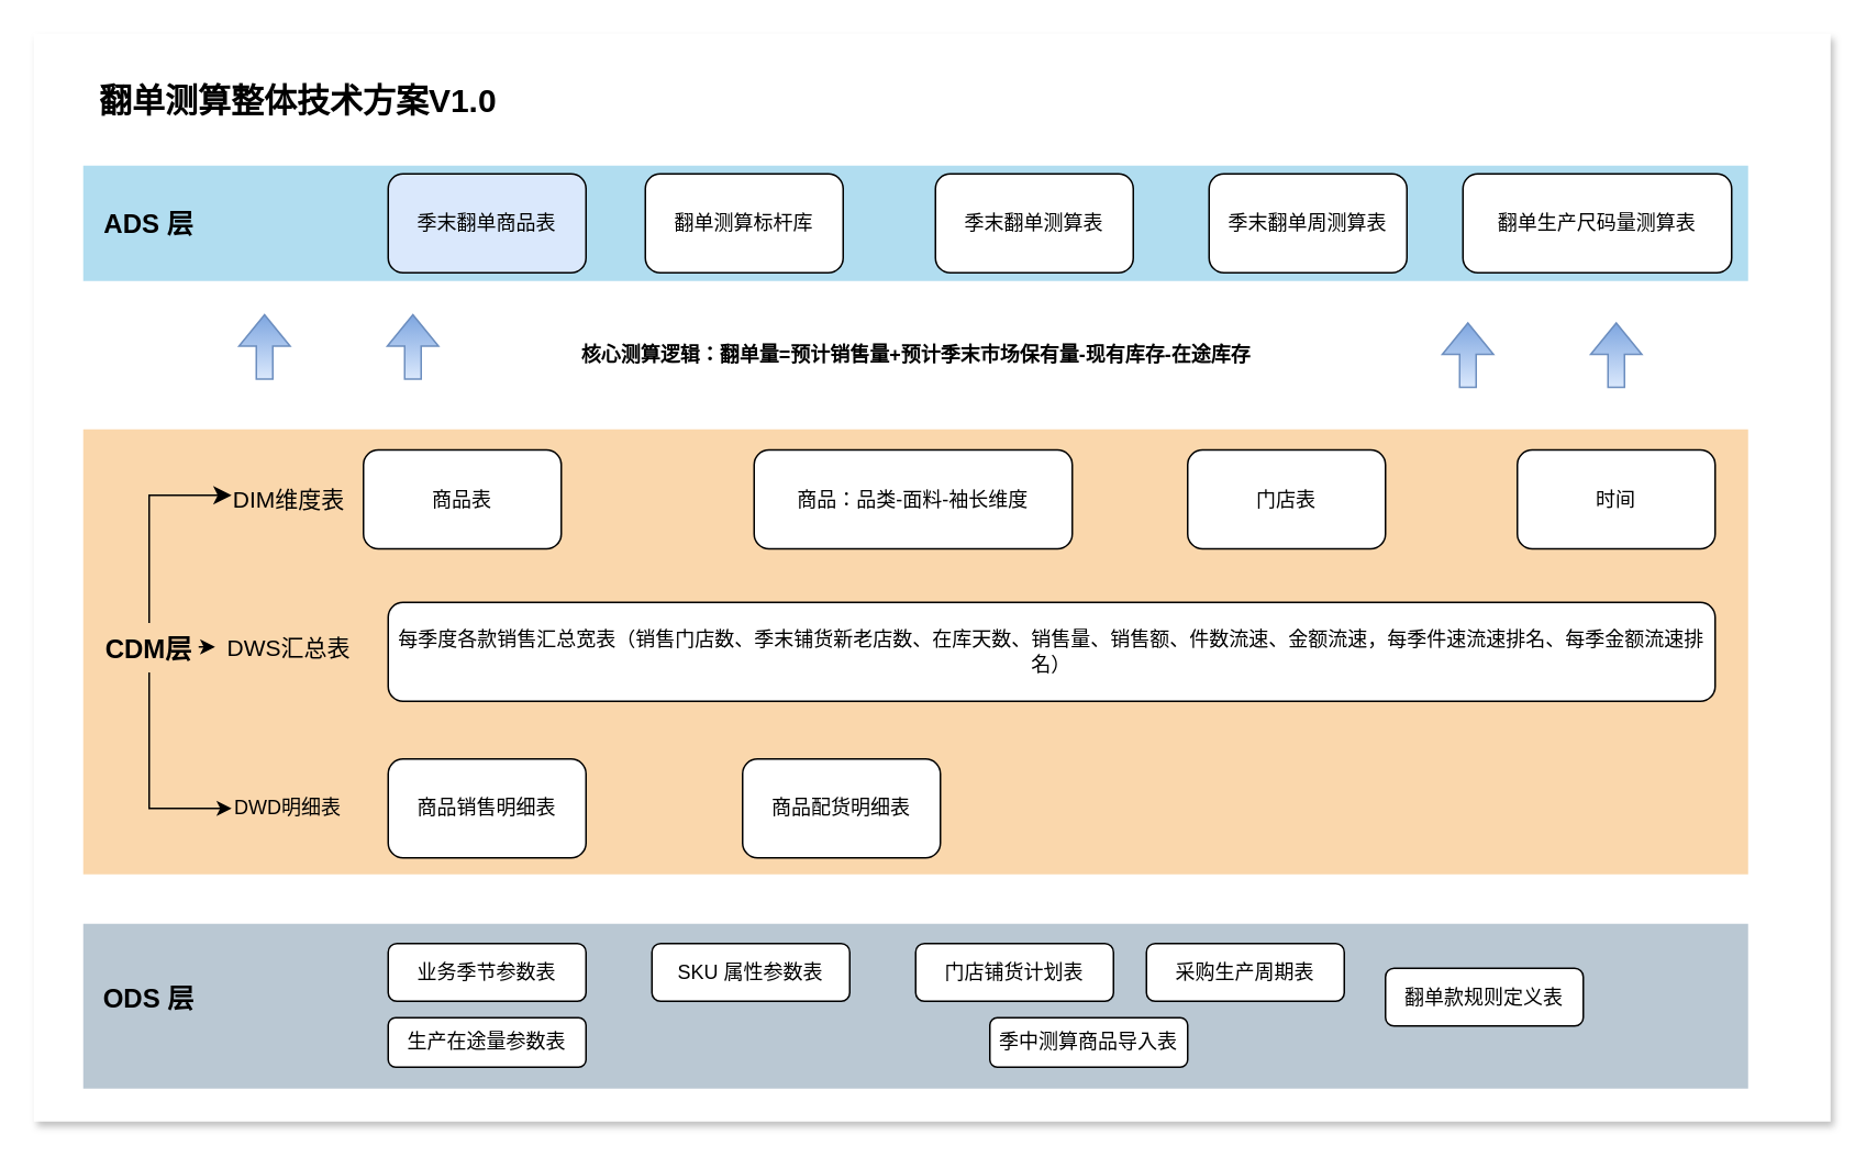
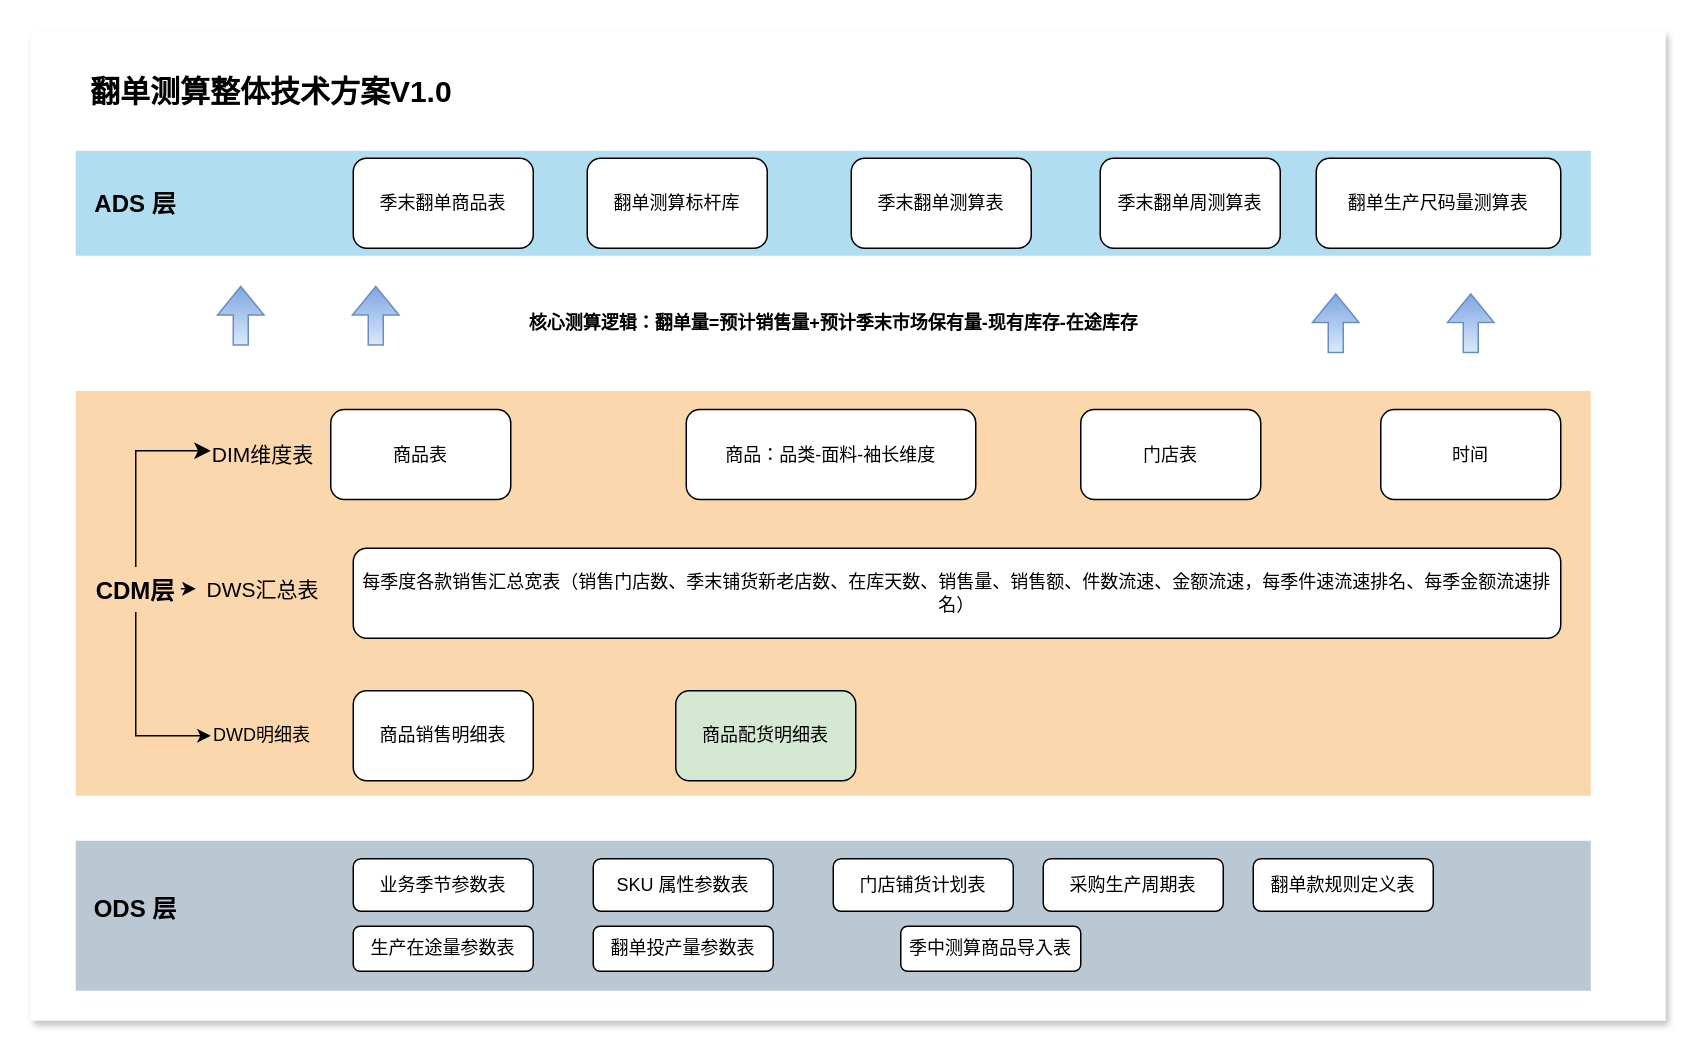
- <mxCell id="5" value="季末翻单商品表" style="rounded=1;whiteSpace=wrap;html=1;fillColor=#dae8fc;" parent="1" vertex="1"><mxGeometry x="235" y="105" width="120" height="60" as="geometry" /></mxCell>
+ <mxCell id="5" value="季末翻单商品表" style="rounded=1;whiteSpace=wrap;html=1;" parent="1" vertex="1"><mxGeometry x="235" y="105" width="120" height="60" as="geometry" /></mxCell>
- <mxCell id="7" value="翻单生产尺码量测算表" style="rounded=1;whiteSpace=wrap;html=1;" parent="1" vertex="1"><mxGeometry x="887" y="105" width="163" height="60" as="geometry" /></mxCell>
+ <mxCell id="7" value="翻单生产尺码量测算表" style="rounded=1;whiteSpace=wrap;html=1;" parent="1" vertex="1"><mxGeometry x="877" y="105" width="163" height="60" as="geometry" /></mxCell>
- <mxCell id="39" value="商品配货明细表" style="rounded=1;whiteSpace=wrap;html=1;" parent="1" vertex="1"><mxGeometry x="450" y="460" width="120" height="60" as="geometry" /></mxCell>
+ <mxCell id="39" value="商品配货明细表" style="rounded=1;whiteSpace=wrap;html=1;fillColor=#d5e8d4;" parent="1" vertex="1"><mxGeometry x="450" y="460" width="120" height="60" as="geometry" /></mxCell>
- <mxCell id="27" value="翻单款规则定义表" style="rounded=1;whiteSpace=wrap;html=1;" parent="1" vertex="1"><mxGeometry x="840" y="587" width="120" height="35" as="geometry" /></mxCell>
+ <mxCell id="27" value="翻单款规则定义表" style="rounded=1;whiteSpace=wrap;html=1;" parent="1" vertex="1"><mxGeometry x="835" y="572" width="120" height="35" as="geometry" /></mxCell>
+ <mxCell id="29" value="翻单投产量参数表" style="rounded=1;whiteSpace=wrap;html=1;" parent="1" vertex="1"><mxGeometry x="395" y="617" width="120" height="30" as="geometry" /></mxCell>
